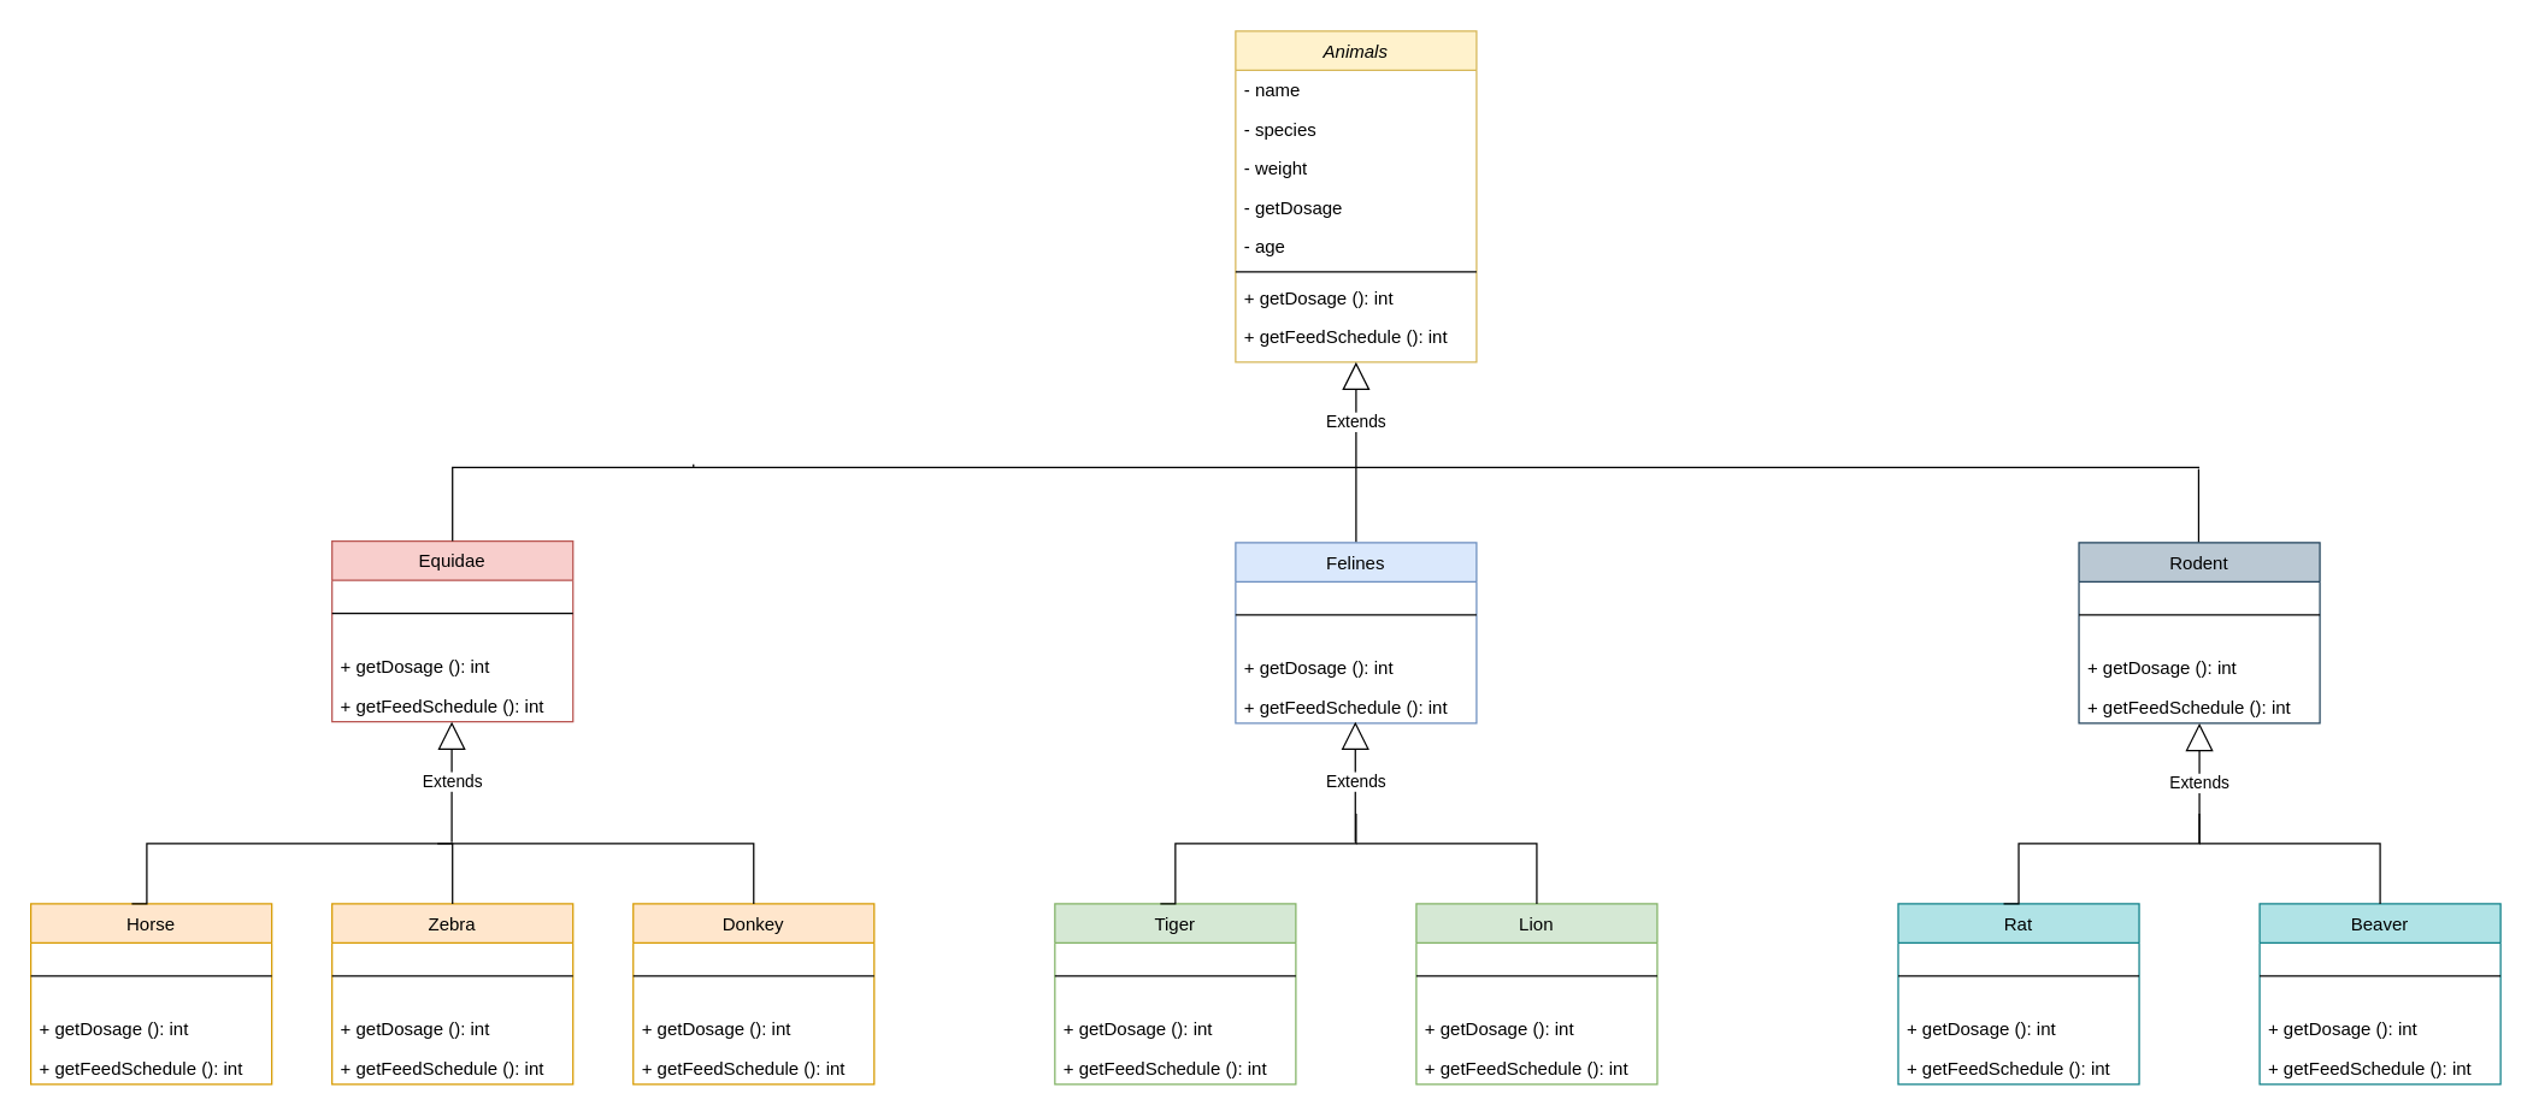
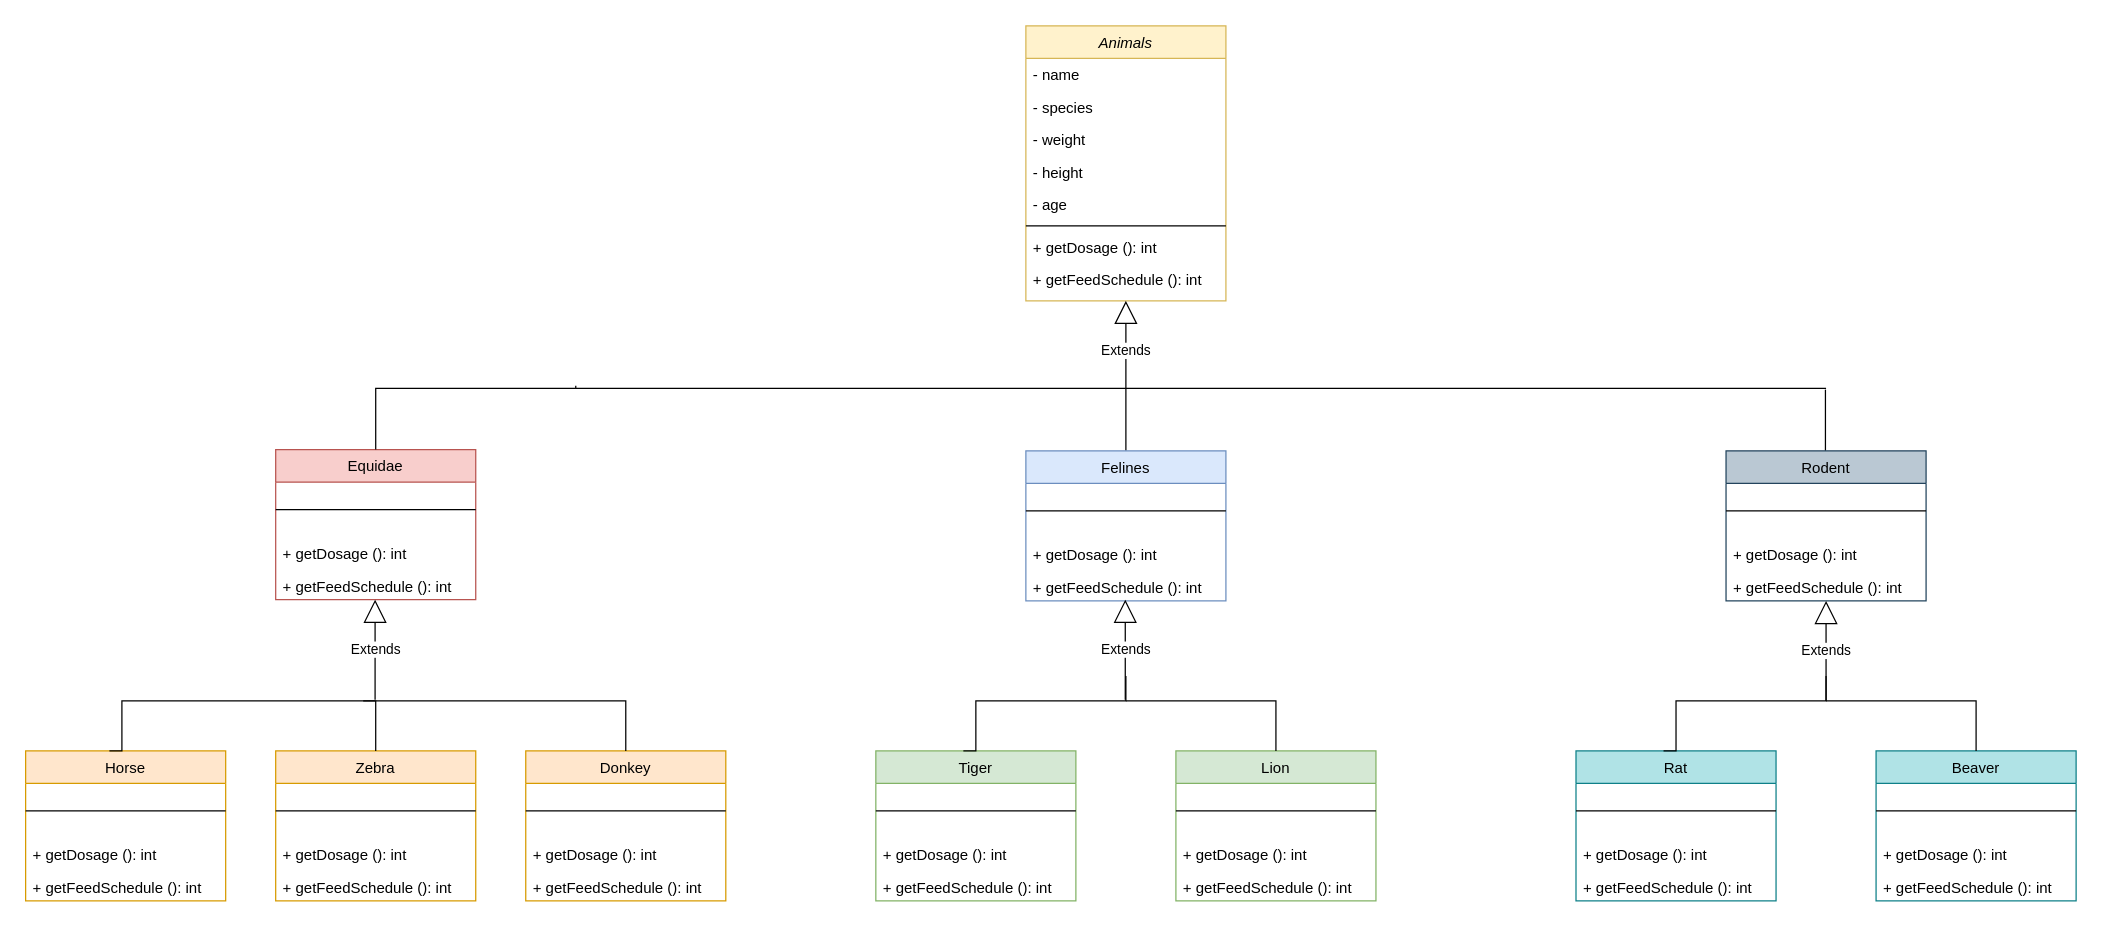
- <mxCell id="6" value="- getDosage" style="text;align=left;verticalAlign=top;spacingLeft=4;spacingRight=4;overflow=hidden;rotatable=0;points=[[0,0.5],[1,0.5]];portConstraint=eastwest;rounded=0;shadow=0;html=0;" vertex="1" parent="2"><mxGeometry y="104" width="160" height="26" as="geometry" /></mxCell>
+ <mxCell id="6" value="- height" style="text;align=left;verticalAlign=top;spacingLeft=4;spacingRight=4;overflow=hidden;rotatable=0;points=[[0,0.5],[1,0.5]];portConstraint=eastwest;rounded=0;shadow=0;html=0;" vertex="1" parent="2"><mxGeometry y="104" width="160" height="26" as="geometry" /></mxCell>
